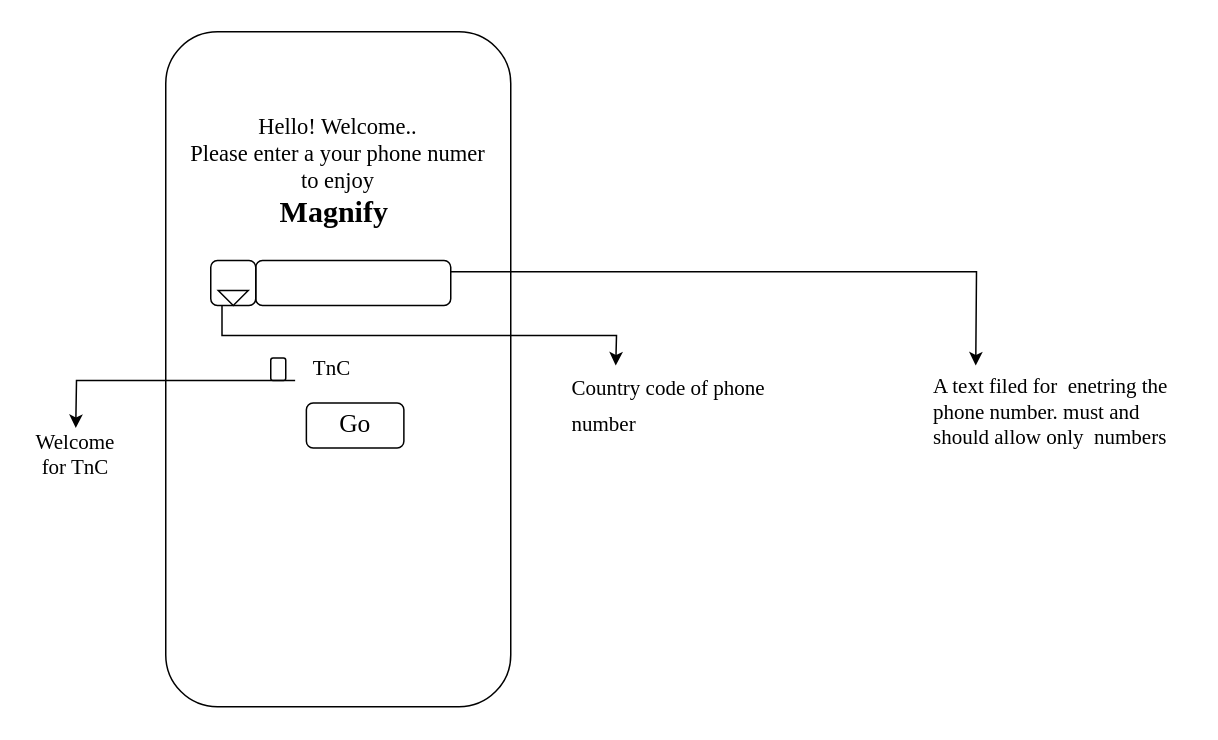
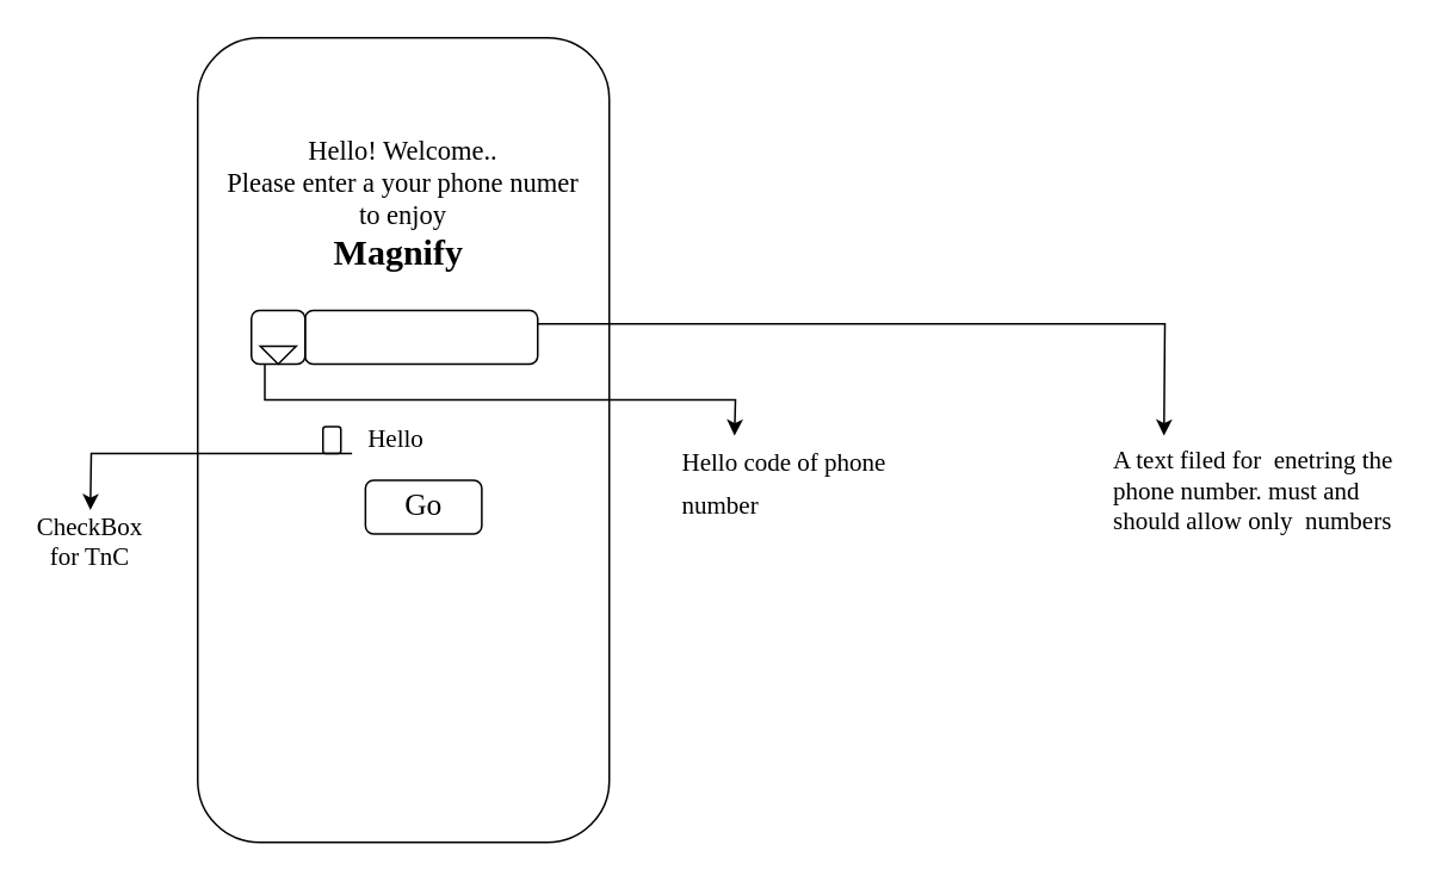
- <mxCell id="14" value="TnC" style="text;html=1;strokeColor=none;fillColor=none;align=center;verticalAlign=middle;whiteSpace=wrap;rounded=0;fontFamily=Garamond;fontSize=14;" vertex="1" parent="1"><mxGeometry x="196.25" y="230.5" width="50" height="30" as="geometry" /></mxCell>
+ <mxCell id="14" value="Hello" style="text;html=1;strokeColor=none;fillColor=none;align=center;verticalAlign=middle;whiteSpace=wrap;rounded=0;fontFamily=Garamond;fontSize=14;" vertex="1" parent="1"><mxGeometry x="196.25" y="230.5" width="50" height="30" as="geometry" /></mxCell>
- <mxCell id="9" value="&lt;font style=&quot;font-size: 14px;&quot;&gt;Country code of phone number&lt;br&gt;&lt;br&gt;&lt;br&gt;&lt;/font&gt;" style="text;html=1;strokeColor=none;fillColor=none;align=left;verticalAlign=middle;whiteSpace=wrap;rounded=0;fontFamily=Garamond;fontSize=20;spacing=1;spacingTop=-74;" vertex="1" parent="1"><mxGeometry x="380" y="243" width="140" height="170" as="geometry" /></mxCell>
+ <mxCell id="9" value="&lt;font style=&quot;font-size: 14px;&quot;&gt;Hello code of phone number&lt;br&gt;&lt;br&gt;&lt;br&gt;&lt;/font&gt;" style="text;html=1;strokeColor=none;fillColor=none;align=left;verticalAlign=middle;whiteSpace=wrap;rounded=0;fontFamily=Garamond;fontSize=20;spacing=1;spacingTop=-74;" vertex="1" parent="1"><mxGeometry x="380" y="243" width="140" height="170" as="geometry" /></mxCell>
- <mxCell id="12" value="Welcome&lt;br&gt;for TnC" style="text;html=1;strokeColor=none;fillColor=none;align=center;verticalAlign=middle;whiteSpace=wrap;rounded=0;fontFamily=Garamond;fontSize=14;" vertex="1" parent="1"><mxGeometry x="20" y="283" width="60" height="40" as="geometry" /></mxCell>
+ <mxCell id="12" value="CheckBox&lt;br&gt;for TnC" style="text;html=1;strokeColor=none;fillColor=none;align=center;verticalAlign=middle;whiteSpace=wrap;rounded=0;fontFamily=Garamond;fontSize=14;" vertex="1" parent="1"><mxGeometry x="20" y="283" width="60" height="40" as="geometry" /></mxCell>
